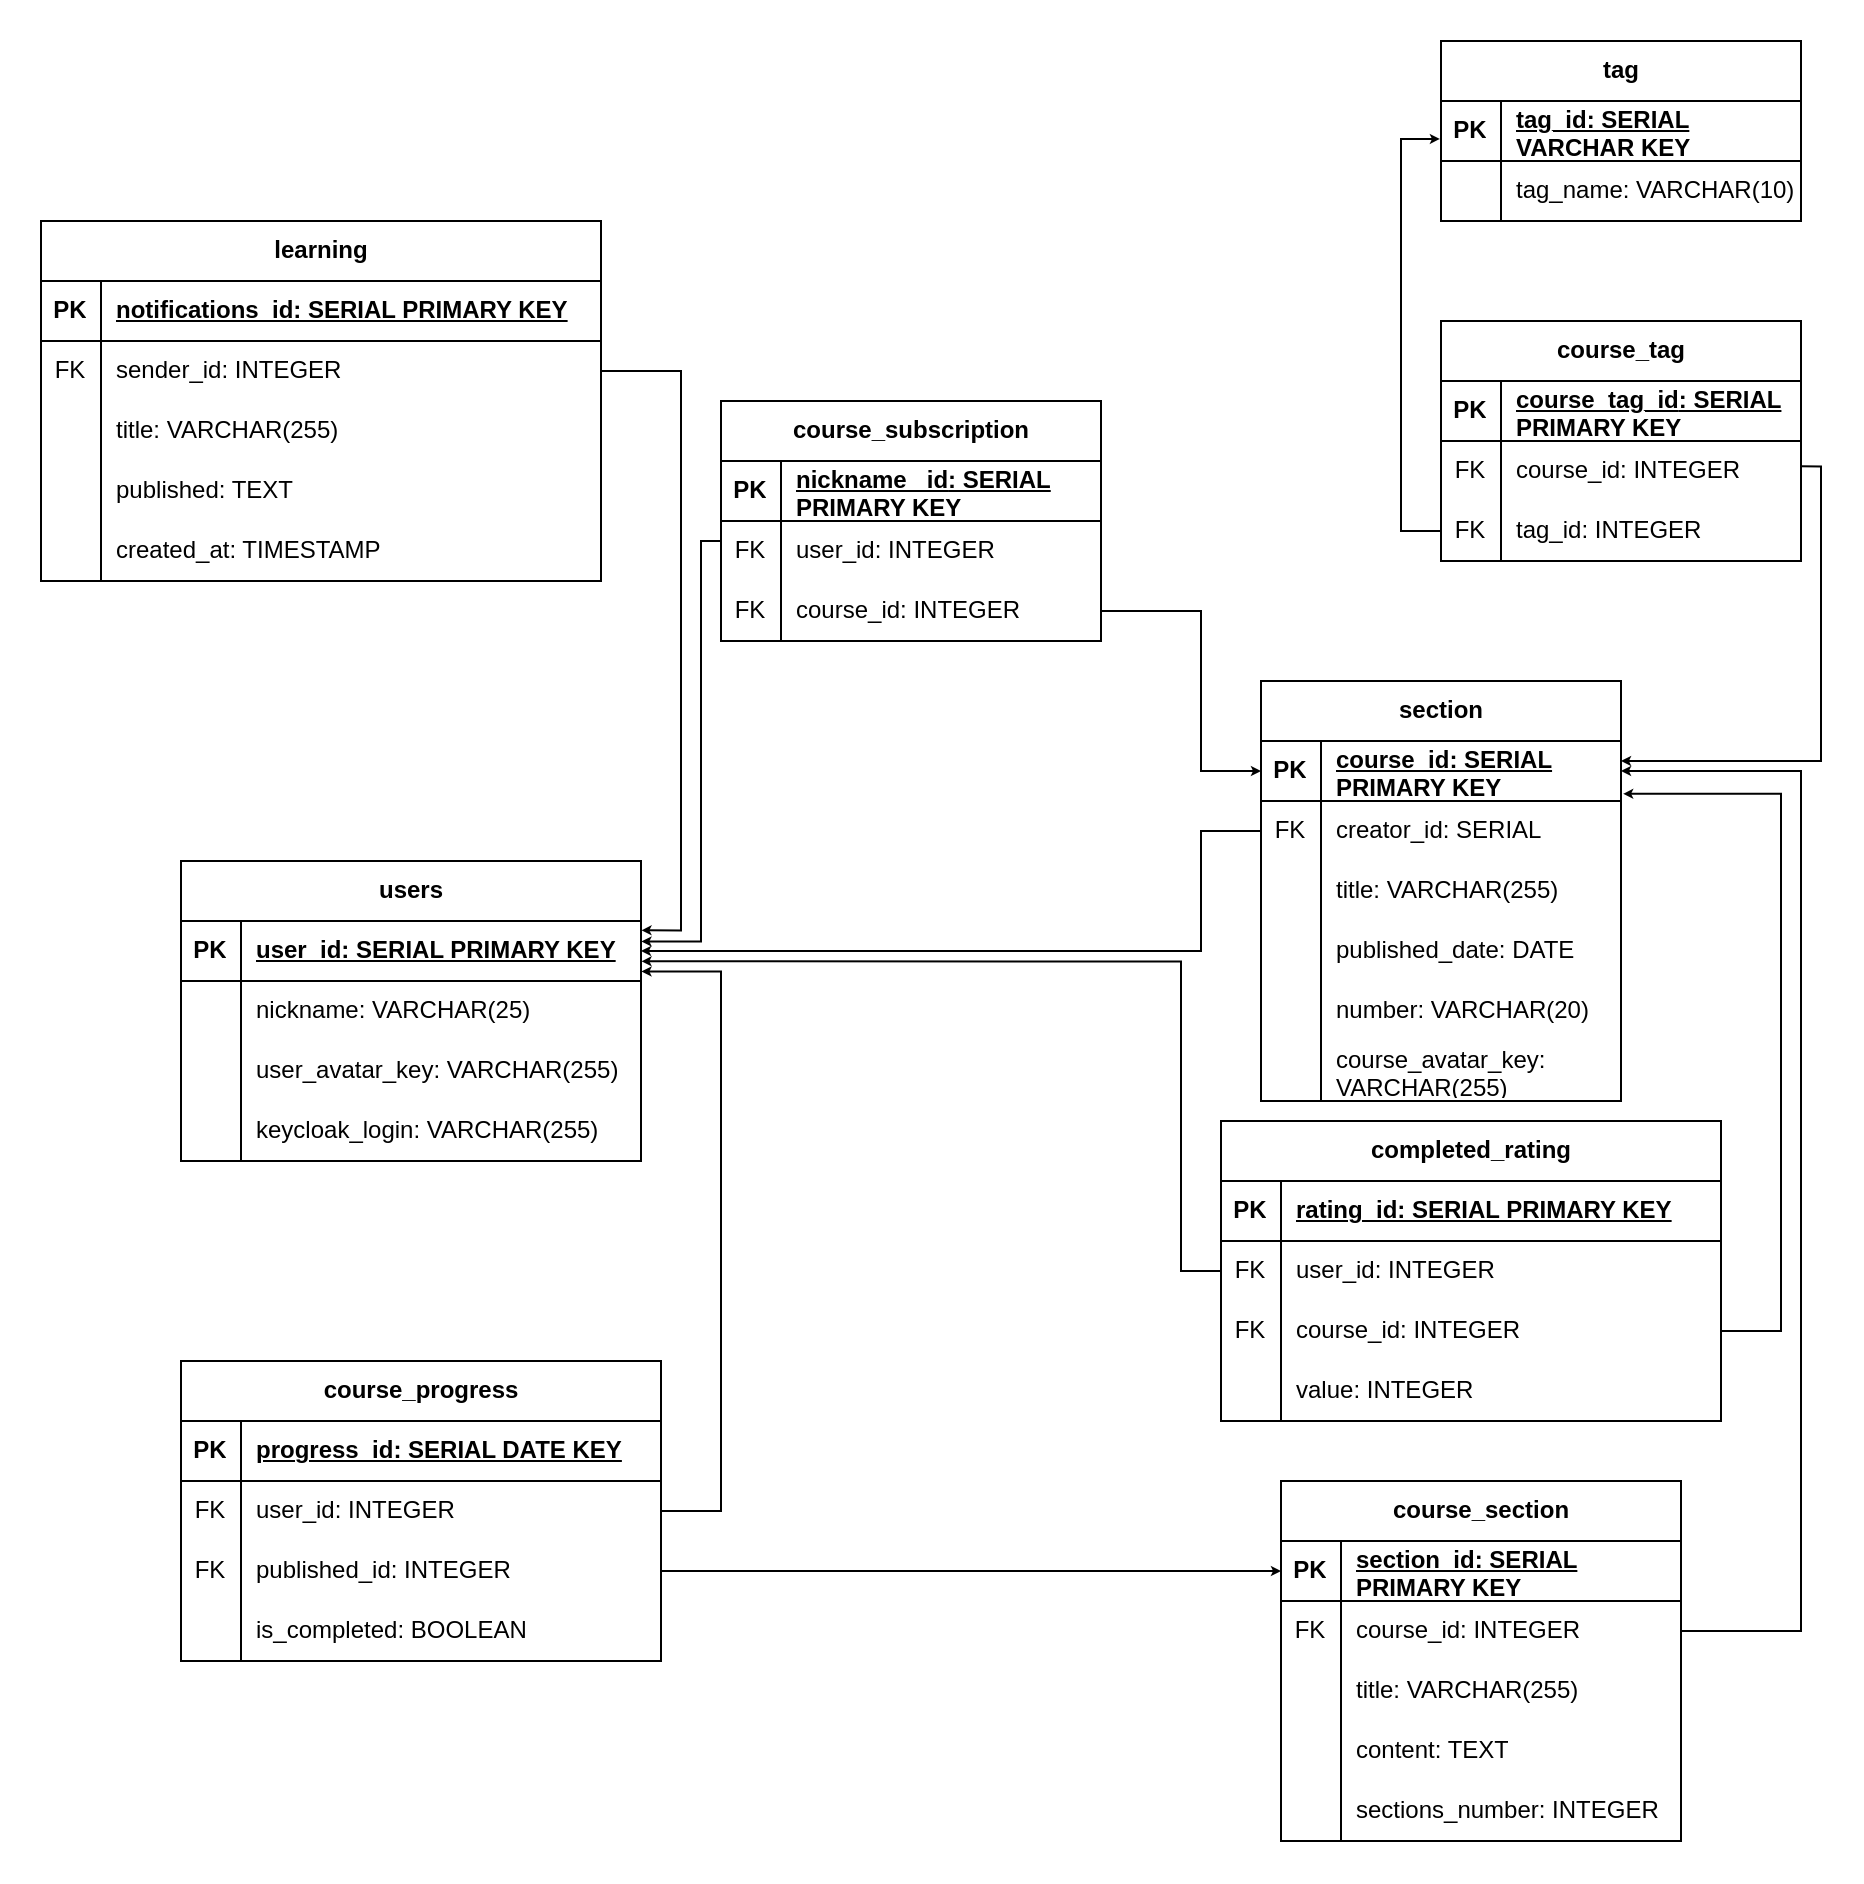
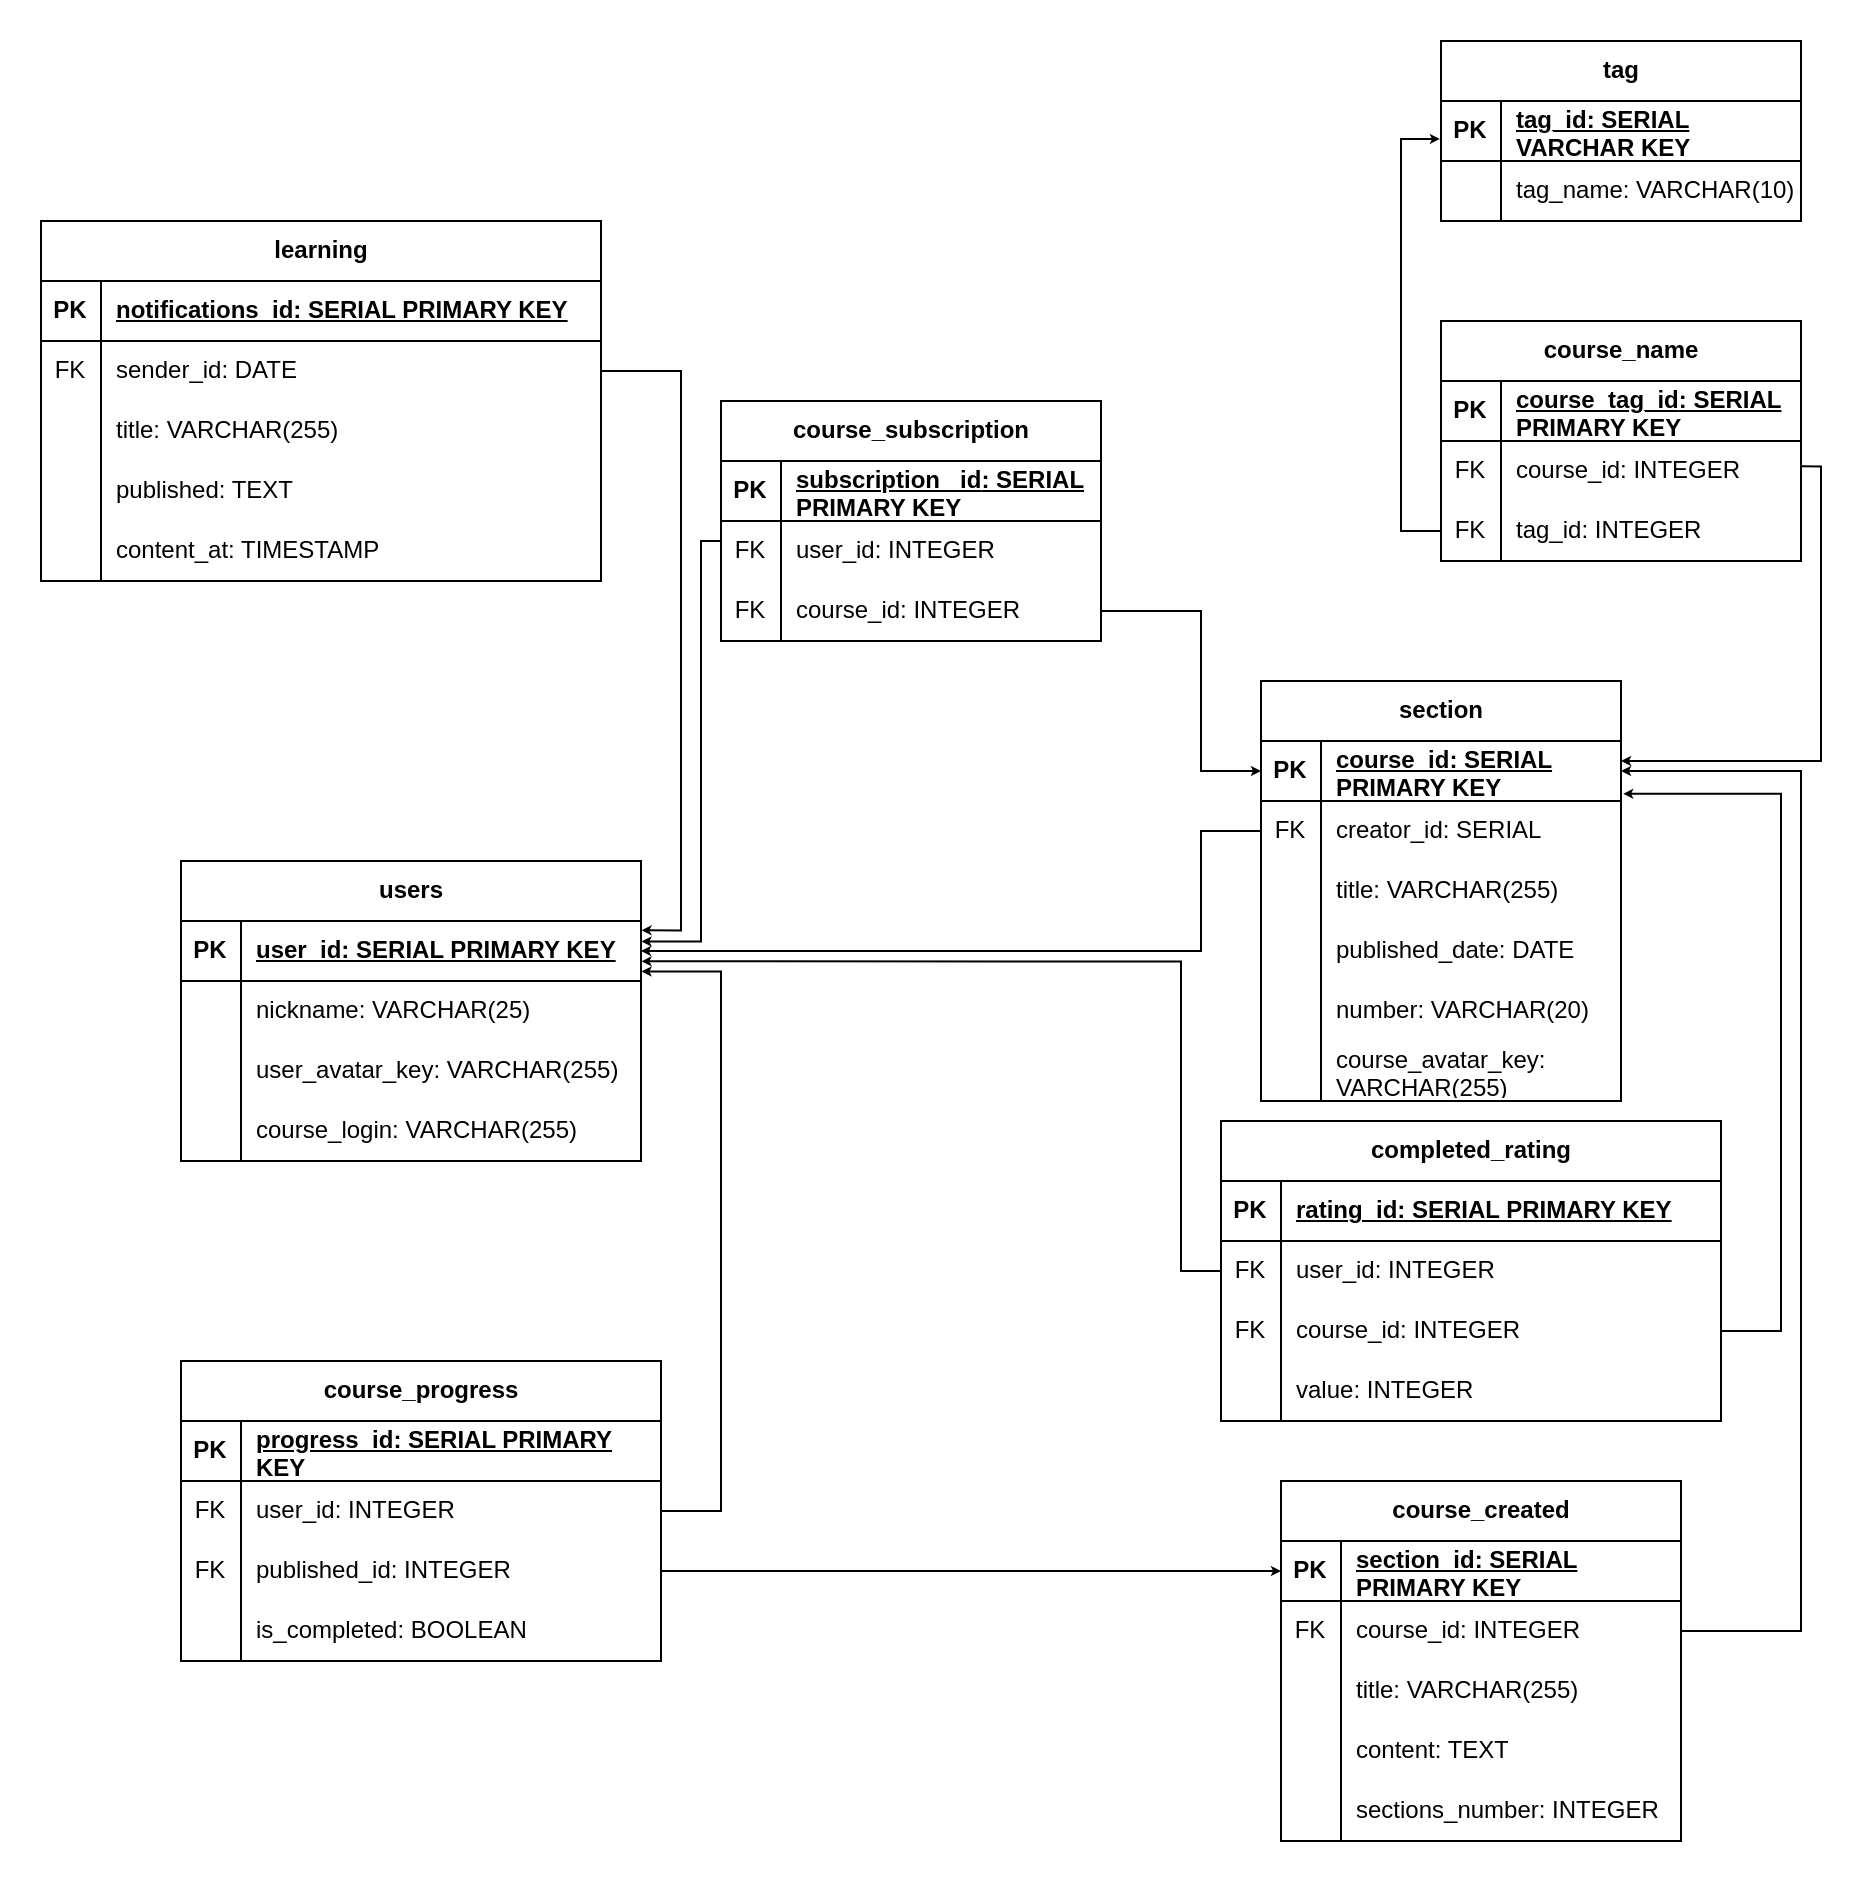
- <mxCell id="118" value="course_tag" style="shape=table;startSize=30;container=1;collapsible=1;childLayout=tableLayout;fixedRows=1;rowLines=0;fontStyle=1;align=center;resizeLast=1;html=1;" parent="1" vertex="1"><mxGeometry x="720" y="160" width="180" height="120" as="geometry" /></mxCell>
+ <mxCell id="118" value="course_name" style="shape=table;startSize=30;container=1;collapsible=1;childLayout=tableLayout;fixedRows=1;rowLines=0;fontStyle=1;align=center;resizeLast=1;html=1;" parent="1" vertex="1"><mxGeometry x="720" y="160" width="180" height="120" as="geometry" /></mxCell>
- <mxCell id="100" value="sender_id: INTEGER" style="shape=partialRectangle;connectable=0;fillColor=none;top=0;left=0;bottom=0;right=0;align=left;spacingLeft=6;overflow=hidden;whiteSpace=wrap;html=1;" parent="98" vertex="1"><mxGeometry x="30" width="250" height="30" as="geometry"><mxRectangle width="250" height="30" as="alternateBounds" /></mxGeometry></mxCell>
+ <mxCell id="100" value="sender_id: DATE" style="shape=partialRectangle;connectable=0;fillColor=none;top=0;left=0;bottom=0;right=0;align=left;spacingLeft=6;overflow=hidden;whiteSpace=wrap;html=1;" parent="98" vertex="1"><mxGeometry x="30" width="250" height="30" as="geometry"><mxRectangle width="250" height="30" as="alternateBounds" /></mxGeometry></mxCell>
- <mxCell id="66" value="&lt;div style=&quot;&quot;&gt;nickname&amp;nbsp;_id&lt;span style=&quot;background-color: initial;&quot;&gt;:&amp;nbsp;SERIAL PRIMARY KEY&lt;/span&gt;&lt;br&gt;&lt;/div&gt;" style="shape=partialRectangle;connectable=0;fillColor=none;top=0;left=0;bottom=0;right=0;align=left;spacingLeft=6;fontStyle=5;overflow=hidden;whiteSpace=wrap;html=1;" parent="64" vertex="1"><mxGeometry x="30" width="160" height="30" as="geometry"><mxRectangle width="160" height="30" as="alternateBounds" /></mxGeometry></mxCell>
+ <mxCell id="66" value="&lt;div style=&quot;&quot;&gt;subscription&amp;nbsp;_id&lt;span style=&quot;background-color: initial;&quot;&gt;:&amp;nbsp;SERIAL PRIMARY KEY&lt;/span&gt;&lt;br&gt;&lt;/div&gt;" style="shape=partialRectangle;connectable=0;fillColor=none;top=0;left=0;bottom=0;right=0;align=left;spacingLeft=6;fontStyle=5;overflow=hidden;whiteSpace=wrap;html=1;" parent="64" vertex="1"><mxGeometry x="30" width="160" height="30" as="geometry"><mxRectangle width="160" height="30" as="alternateBounds" /></mxGeometry></mxCell>
- <mxCell id="109" value="created_at: TIMESTAMP" style="shape=partialRectangle;connectable=0;fillColor=none;top=0;left=0;bottom=0;right=0;align=left;spacingLeft=6;overflow=hidden;whiteSpace=wrap;html=1;" parent="107" vertex="1"><mxGeometry x="30" width="250" height="30" as="geometry"><mxRectangle width="250" height="30" as="alternateBounds" /></mxGeometry></mxCell>
+ <mxCell id="109" value="content_at: TIMESTAMP" style="shape=partialRectangle;connectable=0;fillColor=none;top=0;left=0;bottom=0;right=0;align=left;spacingLeft=6;overflow=hidden;whiteSpace=wrap;html=1;" parent="107" vertex="1"><mxGeometry x="30" width="250" height="30" as="geometry"><mxRectangle width="250" height="30" as="alternateBounds" /></mxGeometry></mxCell>
- <mxCell id="14" value="keycloak_login: VARCHAR(255)" style="shape=partialRectangle;connectable=0;fillColor=none;top=0;left=0;bottom=0;right=0;align=left;spacingLeft=6;overflow=hidden;whiteSpace=wrap;html=1;" vertex="1" parent="12"><mxGeometry x="30" width="200" height="30" as="geometry"><mxRectangle width="200" height="30" as="alternateBounds" /></mxGeometry></mxCell>
+ <mxCell id="14" value="course_login: VARCHAR(255)" style="shape=partialRectangle;connectable=0;fillColor=none;top=0;left=0;bottom=0;right=0;align=left;spacingLeft=6;overflow=hidden;whiteSpace=wrap;html=1;" vertex="1" parent="12"><mxGeometry x="30" width="200" height="30" as="geometry"><mxRectangle width="200" height="30" as="alternateBounds" /></mxGeometry></mxCell>
- <mxCell id="76" value="progress_id:&amp;nbsp;SERIAL DATE KEY" style="shape=partialRectangle;connectable=0;fillColor=none;top=0;left=0;bottom=0;right=0;align=left;spacingLeft=6;fontStyle=5;overflow=hidden;whiteSpace=wrap;html=1;" parent="74" vertex="1"><mxGeometry x="30" width="210" height="30" as="geometry"><mxRectangle width="210" height="30" as="alternateBounds" /></mxGeometry></mxCell>
+ <mxCell id="76" value="progress_id:&amp;nbsp;SERIAL PRIMARY KEY" style="shape=partialRectangle;connectable=0;fillColor=none;top=0;left=0;bottom=0;right=0;align=left;spacingLeft=6;fontStyle=5;overflow=hidden;whiteSpace=wrap;html=1;" parent="74" vertex="1"><mxGeometry x="30" width="210" height="30" as="geometry"><mxRectangle width="210" height="30" as="alternateBounds" /></mxGeometry></mxCell>
- <mxCell id="34" value="course_section" style="shape=table;startSize=30;container=1;collapsible=1;childLayout=tableLayout;fixedRows=1;rowLines=0;fontStyle=1;align=center;resizeLast=1;html=1;" parent="1" vertex="1"><mxGeometry x="640" y="740" width="200" height="180" as="geometry" /></mxCell>
+ <mxCell id="34" value="course_created" style="shape=table;startSize=30;container=1;collapsible=1;childLayout=tableLayout;fixedRows=1;rowLines=0;fontStyle=1;align=center;resizeLast=1;html=1;" parent="1" vertex="1"><mxGeometry x="640" y="740" width="200" height="180" as="geometry" /></mxCell>
